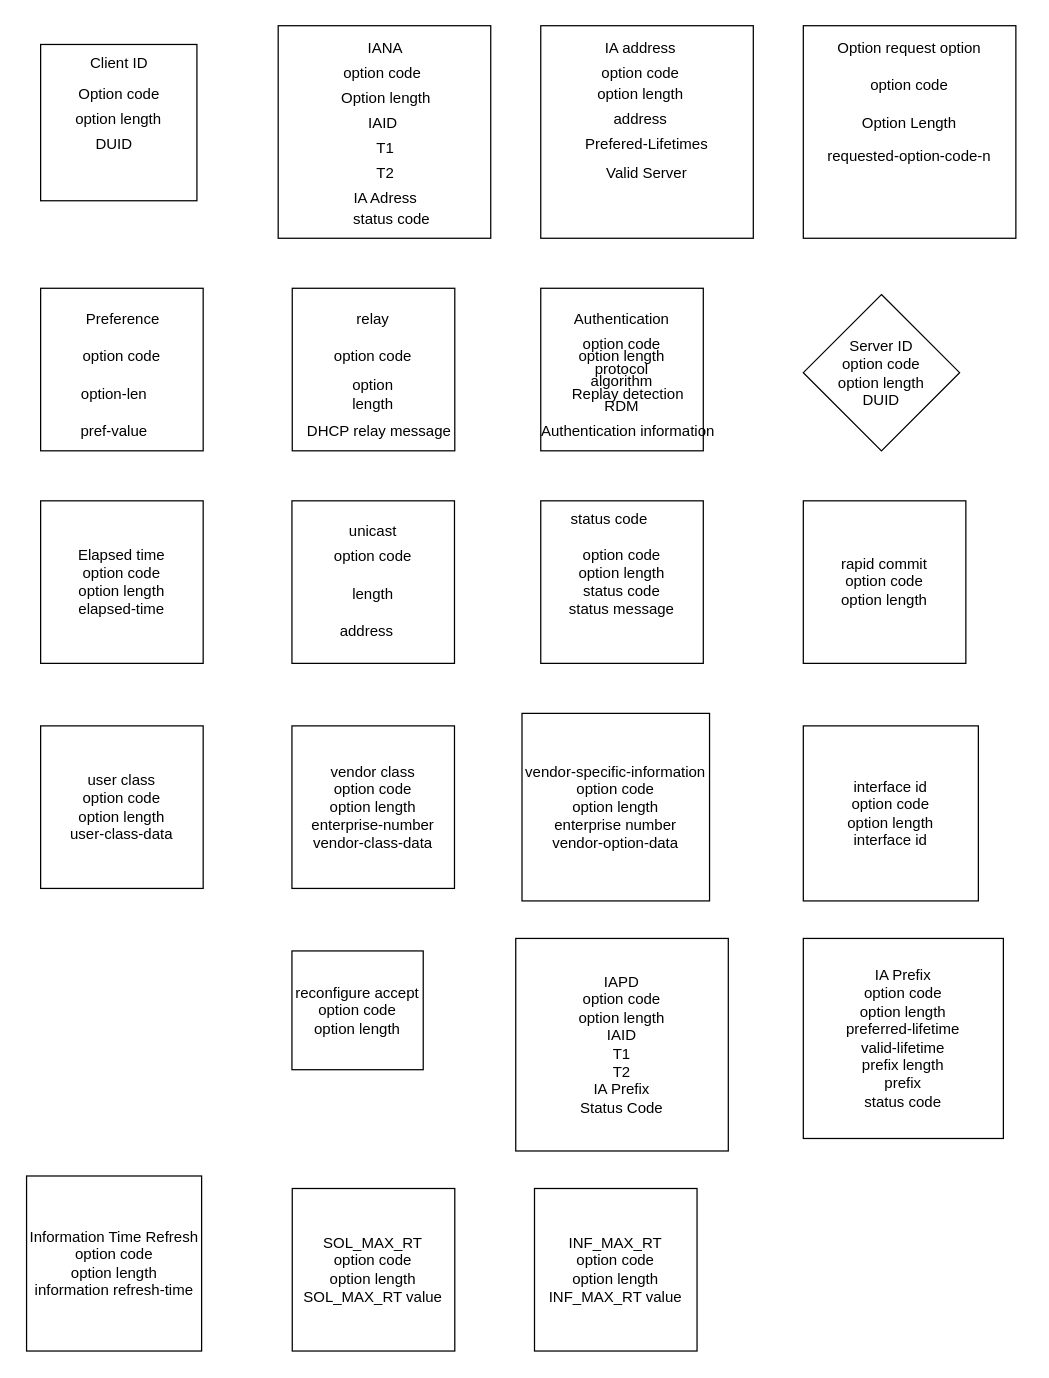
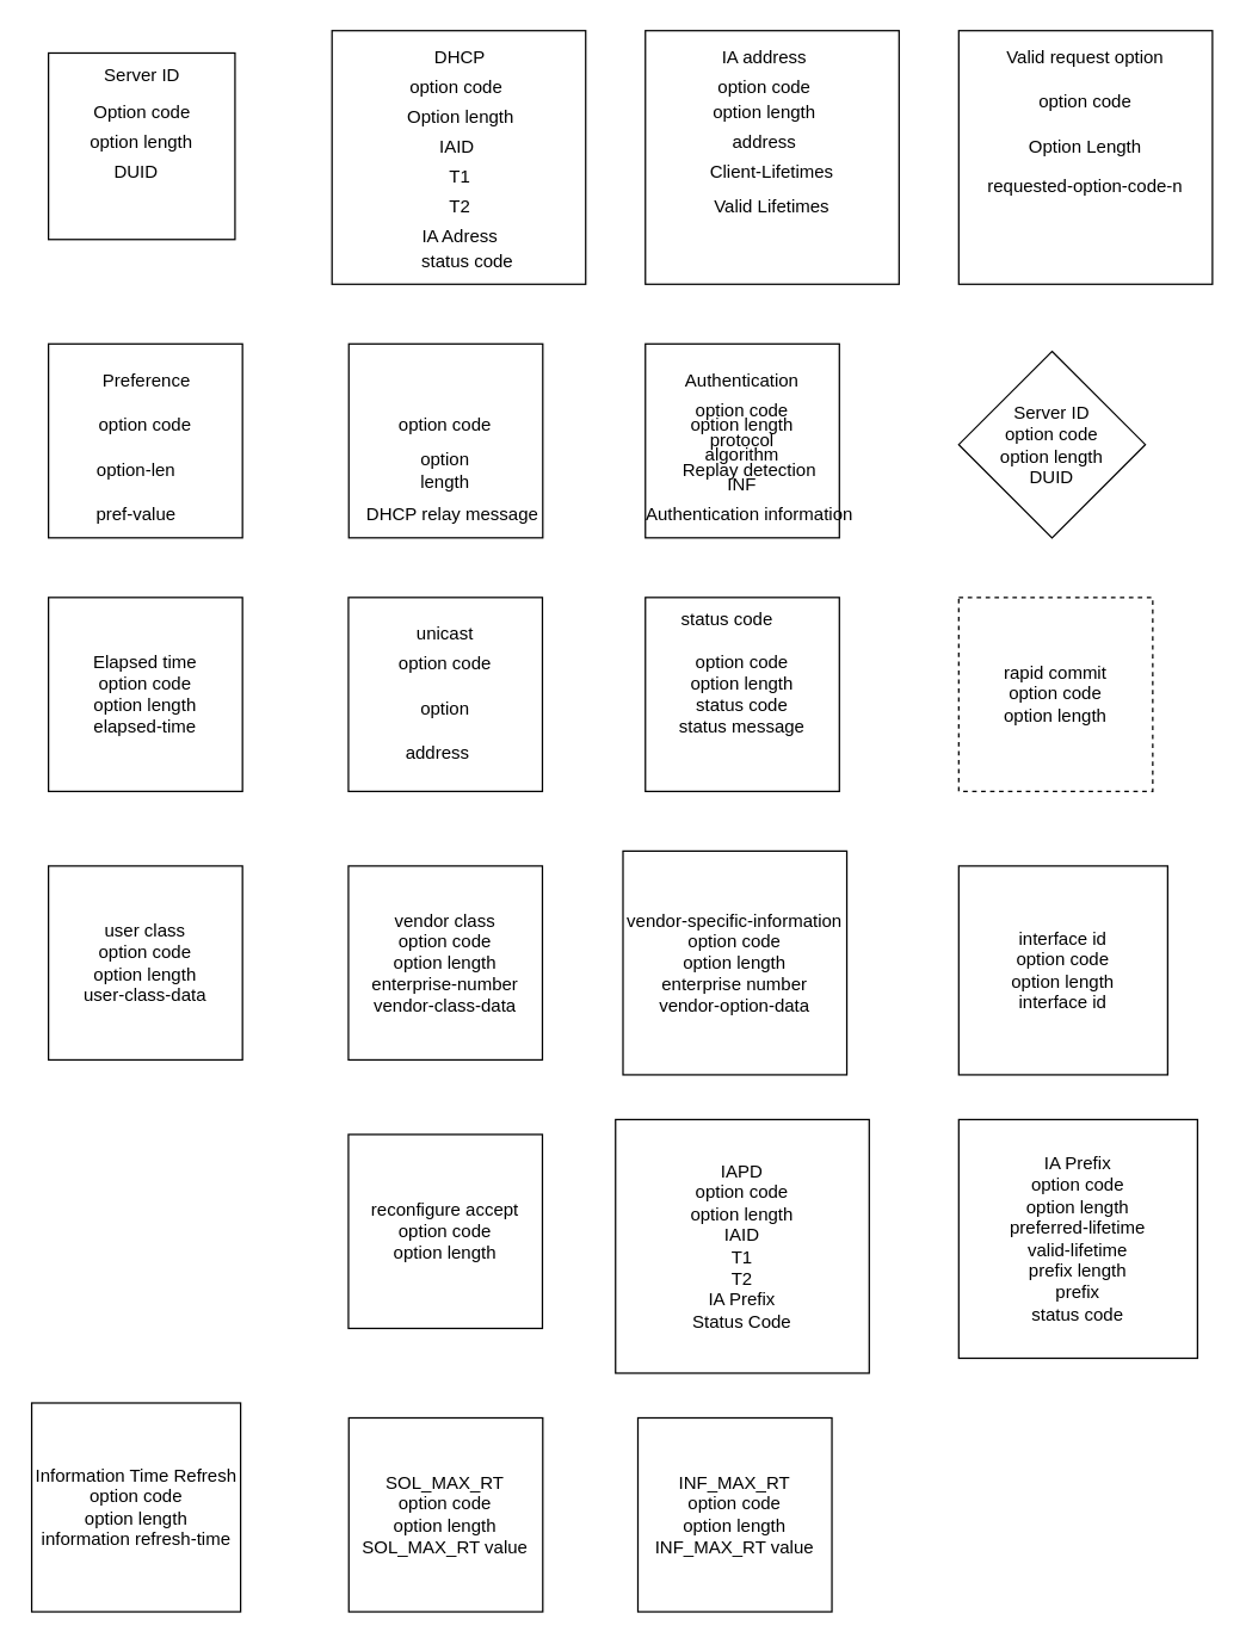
- <mxCell id="8" value="IANA" style="text;html=1;align=center;verticalAlign=middle;whiteSpace=wrap;rounded=0;" vertex="1" parent="1"><mxGeometry x="278.25" y="22.5" width="60" height="30" as="geometry" /></mxCell>
+ <mxCell id="8" value="DHCP" style="text;html=1;align=center;verticalAlign=middle;whiteSpace=wrap;rounded=0;" vertex="1" parent="1"><mxGeometry x="278.25" y="22.5" width="60" height="30" as="geometry" /></mxCell>
- <mxCell id="24" value="Option request option" style="text;html=1;align=center;verticalAlign=middle;whiteSpace=wrap;rounded=0;" vertex="1" parent="1"><mxGeometry x="642" y="22.5" width="170" height="30" as="geometry" /></mxCell>
+ <mxCell id="24" value="Valid request option" style="text;html=1;align=center;verticalAlign=middle;whiteSpace=wrap;rounded=0;" vertex="1" parent="1"><mxGeometry x="642" y="22.5" width="170" height="30" as="geometry" /></mxCell>
- <mxCell id="3" value="Client ID" style="text;html=1;align=center;verticalAlign=middle;whiteSpace=wrap;rounded=0;" vertex="1" parent="1"><mxGeometry x="64.5" y="35" width="60" height="30" as="geometry" /></mxCell>
+ <mxCell id="3" value="Server ID" style="text;html=1;align=center;verticalAlign=middle;whiteSpace=wrap;rounded=0;" vertex="1" parent="1"><mxGeometry x="64.5" y="35" width="60" height="30" as="geometry" /></mxCell>
- <mxCell id="21" value="Prefered-Lifetimes" style="text;html=1;align=center;verticalAlign=middle;whiteSpace=wrap;rounded=0;" vertex="1" parent="1"><mxGeometry x="422" y="100" width="190" height="30" as="geometry" /></mxCell>
+ <mxCell id="21" value="Client-Lifetimes" style="text;html=1;align=center;verticalAlign=middle;whiteSpace=wrap;rounded=0;" vertex="1" parent="1"><mxGeometry x="422" y="100" width="190" height="30" as="geometry" /></mxCell>
- <mxCell id="22" value="Valid Server" style="text;html=1;align=center;verticalAlign=middle;whiteSpace=wrap;rounded=0;" vertex="1" parent="1"><mxGeometry x="462" y="122.5" width="110" height="30" as="geometry" /></mxCell>
+ <mxCell id="22" value="Valid Lifetimes" style="text;html=1;align=center;verticalAlign=middle;whiteSpace=wrap;rounded=0;" vertex="1" parent="1"><mxGeometry x="462" y="122.5" width="110" height="30" as="geometry" /></mxCell>
- <mxCell id="35" value="relay" style="text;html=1;align=center;verticalAlign=middle;whiteSpace=wrap;rounded=0;" vertex="1" parent="1"><mxGeometry x="268.25" y="240" width="60" height="30" as="geometry" /></mxCell>
- <mxCell id="44" value="RDM" style="text;html=1;align=center;verticalAlign=middle;whiteSpace=wrap;rounded=0;" vertex="1" parent="1"><mxGeometry x="467" y="310" width="60" height="30" as="geometry" /></mxCell>
+ <mxCell id="44" value="INF" style="text;html=1;align=center;verticalAlign=middle;whiteSpace=wrap;rounded=0;" vertex="1" parent="1"><mxGeometry x="467" y="310" width="60" height="30" as="geometry" /></mxCell>
- <mxCell id="56" value="rapid commit&lt;div&gt;option code&lt;/div&gt;&lt;div&gt;option length&lt;/div&gt;" style="whiteSpace=wrap;html=1;aspect=fixed;" vertex="1" parent="1"><mxGeometry x="642" y="400" width="130" height="130" as="geometry" /></mxCell>
+ <mxCell id="56" value="rapid commit&lt;div&gt;option code&lt;/div&gt;&lt;div&gt;option length&lt;/div&gt;" style="whiteSpace=wrap;html=1;aspect=fixed;dashed=1;" vertex="1" parent="1"><mxGeometry x="642" y="400" width="130" height="130" as="geometry" /></mxCell>
- <mxCell id="52" value="length" style="text;html=1;align=center;verticalAlign=middle;whiteSpace=wrap;rounded=0;" vertex="1" parent="1"><mxGeometry x="268.25" y="460" width="60" height="30" as="geometry" /></mxCell>
+ <mxCell id="52" value="option" style="text;html=1;align=center;verticalAlign=middle;whiteSpace=wrap;rounded=0;" vertex="1" parent="1"><mxGeometry x="268.25" y="460" width="60" height="30" as="geometry" /></mxCell>
- <mxCell id="61" value="reconfigure accept&lt;div&gt;option code&lt;/div&gt;&lt;div&gt;option length&lt;/div&gt;" style="whiteSpace=wrap;html=1;aspect=fixed;" vertex="1" parent="1"><mxGeometry x="233" y="760" width="105" height="95" as="geometry" /></mxCell>
+ <mxCell id="61" value="reconfigure accept&lt;div&gt;option code&lt;/div&gt;&lt;div&gt;option length&lt;/div&gt;" style="whiteSpace=wrap;html=1;aspect=fixed;" vertex="1" parent="1"><mxGeometry x="233" y="760" width="130" height="130" as="geometry" /></mxCell>
